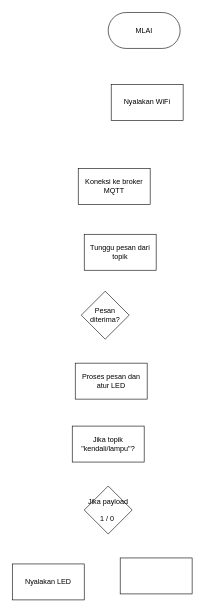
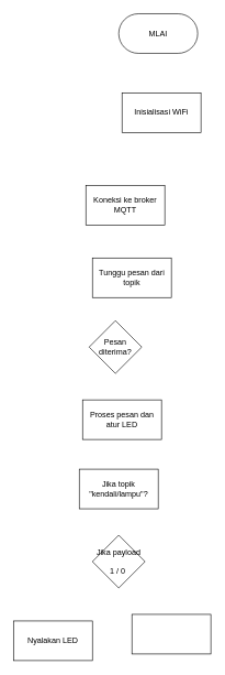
- <mxCell id="3" value="Nyalakan WiFi" style="rounded=0;whiteSpace=wrap;html=1;" vertex="1" parent="1"><mxGeometry x="185" y="140" width="120" height="60" as="geometry" /></mxCell>
+ <mxCell id="3" value="Inisialisasi WiFi" style="rounded=0;whiteSpace=wrap;html=1;" vertex="1" parent="1"><mxGeometry x="185" y="140" width="120" height="60" as="geometry" /></mxCell>
